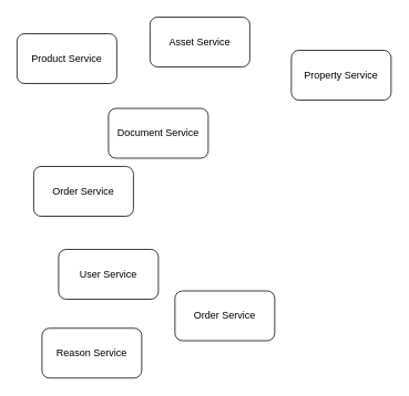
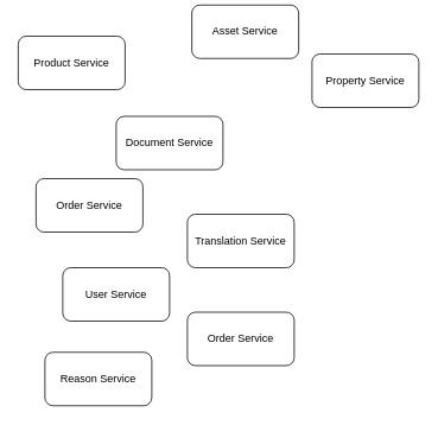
- <mxCell id="6" value="Asset Service" style="rounded=1;whiteSpace=wrap;html=1;" vertex="1" parent="1"><mxGeometry x="180" y="20" width="120" height="60" as="geometry" /></mxCell>
+ <mxCell id="6" value="Asset Service" style="rounded=1;whiteSpace=wrap;html=1;" vertex="1" parent="1"><mxGeometry x="215" y="5" width="120" height="60" as="geometry" /></mxCell>
+ <mxCell id="9" value="Translation Service" style="rounded=1;whiteSpace=wrap;html=1;" vertex="1" parent="1"><mxGeometry x="210" y="240" width="120" height="60" as="geometry" /></mxCell>
